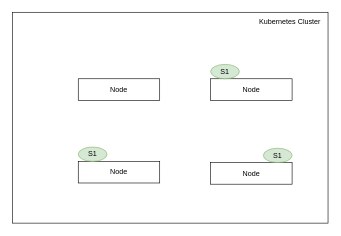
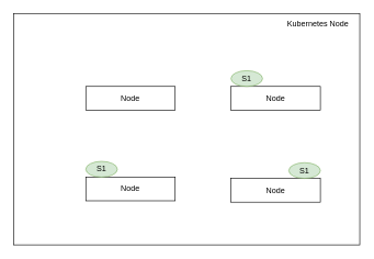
- <mxCell id="7" value="Kubernetes Cluster" style="text;html=1;align=center;verticalAlign=middle;resizable=0;points=[];autosize=1;strokeColor=none;fillColor=none;" vertex="1" parent="1"><mxGeometry x="426" y="27" width="113" height="18" as="geometry" /></mxCell>
+ <mxCell id="7" value="Kubernetes Node" style="text;html=1;align=center;verticalAlign=middle;resizable=0;points=[];autosize=1;strokeColor=none;fillColor=none;" vertex="1" parent="1"><mxGeometry x="426" y="27" width="113" height="18" as="geometry" /></mxCell>
